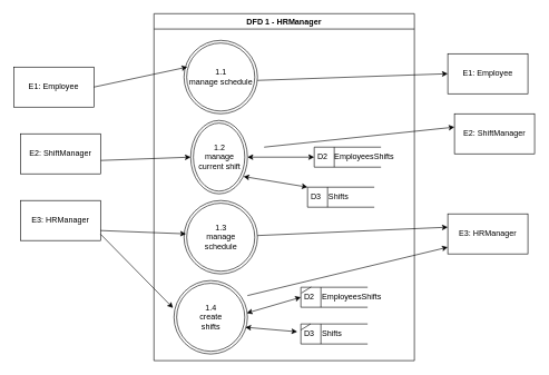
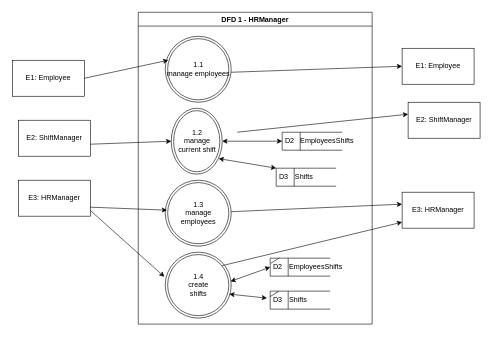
- <mxCell id="4" value="&lt;span style=&quot;&quot;&gt;1.1&lt;/span&gt;&lt;br style=&quot;&quot;&gt;&lt;span style=&quot;&quot;&gt;manage schedule&lt;/span&gt;" style="ellipse;shape=doubleEllipse;html=1;dashed=0;whitespace=wrap;aspect=fixed;" vertex="1" parent="3"><mxGeometry x="45" y="40" width="110" height="110" as="geometry" /></mxCell>
+ <mxCell id="4" value="&lt;span style=&quot;&quot;&gt;1.1&lt;/span&gt;&lt;br style=&quot;&quot;&gt;&lt;span style=&quot;&quot;&gt;manage employees&lt;/span&gt;" style="ellipse;shape=doubleEllipse;html=1;dashed=0;whitespace=wrap;aspect=fixed;" vertex="1" parent="3"><mxGeometry x="45" y="40" width="110" height="110" as="geometry" /></mxCell>
- <mxCell id="6" value="&lt;span style=&quot;&quot;&gt;1.3&lt;/span&gt;&lt;br style=&quot;&quot;&gt;&lt;span style=&quot;&quot;&gt;manage &lt;br&gt;schedule&lt;/span&gt;" style="ellipse;shape=doubleEllipse;html=1;dashed=0;whitespace=wrap;aspect=fixed;" vertex="1" parent="3"><mxGeometry x="45" y="280" width="110" height="110" as="geometry" /></mxCell>
+ <mxCell id="6" value="&lt;span style=&quot;&quot;&gt;1.3&lt;/span&gt;&lt;br style=&quot;&quot;&gt;&lt;span style=&quot;&quot;&gt;manage &lt;br&gt;employees&lt;/span&gt;" style="ellipse;shape=doubleEllipse;html=1;dashed=0;whitespace=wrap;aspect=fixed;" vertex="1" parent="3"><mxGeometry x="45" y="280" width="110" height="110" as="geometry" /></mxCell>
- <mxCell id="7" value="&lt;span style=&quot;&quot;&gt;1.4&lt;/span&gt;&lt;br style=&quot;&quot;&gt;&lt;span style=&quot;&quot;&gt;create&lt;br&gt;shifts&lt;br&gt;&lt;/span&gt;" style="ellipse;shape=doubleEllipse;html=1;dashed=0;whitespace=wrap;aspect=fixed;" vertex="1" parent="3"><mxGeometry x="30" y="400" width="110" height="110" as="geometry" /></mxCell>
+ <mxCell id="7" value="&lt;span style=&quot;&quot;&gt;1.4&lt;/span&gt;&lt;br style=&quot;&quot;&gt;&lt;span style=&quot;&quot;&gt;create&lt;br&gt;shifts&lt;br&gt;&lt;/span&gt;" style="ellipse;shape=doubleEllipse;html=1;dashed=0;whitespace=wrap;aspect=fixed;" vertex="1" parent="3"><mxGeometry x="45" y="400" width="110" height="110" as="geometry" /></mxCell>
